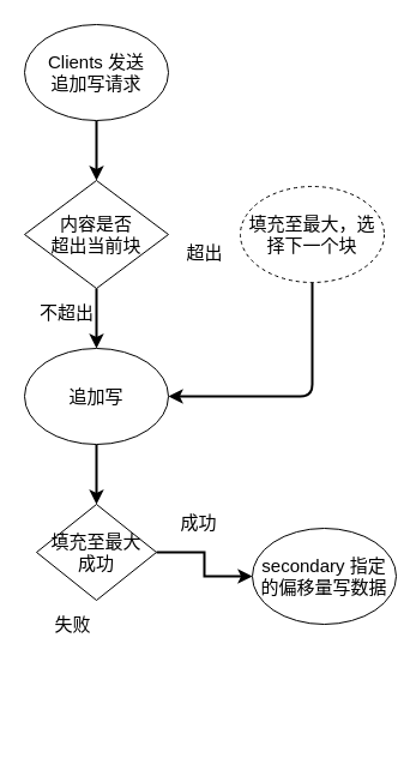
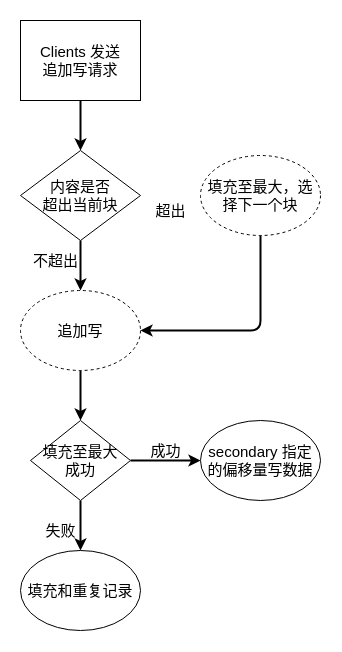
- <mxCell id="18" value="&lt;font style=&quot;font-size: 15px&quot;&gt;Clients 发送&lt;br&gt;追加写请求&lt;/font&gt;" style="ellipse;whiteSpace=wrap;html=1;" vertex="1" parent="1"><mxGeometry x="20" y="20" width="120" height="80" as="geometry" /></mxCell>
+ <mxCell id="18" value="&lt;font style=&quot;font-size: 15px&quot;&gt;Clients 发送&lt;br&gt;追加写请求&lt;/font&gt;" style="whiteSpace=wrap;html=1;rounded=0;" vertex="1" parent="1"><mxGeometry x="20" y="20" width="120" height="80" as="geometry" /></mxCell>
- <mxCell id="3" value="&lt;font style=&quot;font-size: 15px&quot;&gt;追加写&lt;/font&gt;" style="ellipse;whiteSpace=wrap;html=1;" vertex="1" parent="1"><mxGeometry x="20" y="290" width="120" height="80" as="geometry" /></mxCell>
+ <mxCell id="3" value="&lt;font style=&quot;font-size: 15px&quot;&gt;追加写&lt;/font&gt;" style="ellipse;whiteSpace=wrap;html=1;dashed=1;" vertex="1" parent="1"><mxGeometry x="20" y="290" width="120" height="80" as="geometry" /></mxCell>
- <mxCell id="16" value="&lt;font style=&quot;font-size: 15px&quot;&gt;成功&lt;/font&gt;" style="text;html=1;align=center;verticalAlign=middle;resizable=0;points=[];autosize=1;" vertex="1" parent="1"><mxGeometry x="140" y="425" width="50" height="20" as="geometry" /></mxCell>
+ <mxCell id="16" value="&lt;font style=&quot;font-size: 15px&quot;&gt;成功&lt;/font&gt;" style="text;html=1;align=center;verticalAlign=middle;resizable=0;points=[];autosize=1;" vertex="1" parent="1"><mxGeometry x="140" y="440" width="50" height="20" as="geometry" /></mxCell>
- <mxCell id="15" value="&lt;font style=&quot;font-size: 15px&quot;&gt;secondary 指定的偏移量写数据&lt;/font&gt;" style="ellipse;whiteSpace=wrap;html=1;" vertex="1" parent="1"><mxGeometry x="210" y="440" width="120" height="80" as="geometry" /></mxCell>
+ <mxCell id="15" value="&lt;font style=&quot;font-size: 15px&quot;&gt;secondary 指定的偏移量写数据&lt;/font&gt;" style="ellipse;whiteSpace=wrap;html=1;" vertex="1" parent="1"><mxGeometry x="200" y="420" width="120" height="80" as="geometry" /></mxCell>
- <mxCell id="8" value="&lt;font style=&quot;font-size: 15px&quot;&gt;失败&lt;/font&gt;" style="text;html=1;align=center;verticalAlign=middle;resizable=0;points=[];autosize=1;" vertex="1" parent="1"><mxGeometry x="35" y="510" width="50" height="20" as="geometry" /></mxCell>
+ <mxCell id="8" value="&lt;font style=&quot;font-size: 15px&quot;&gt;失败&lt;/font&gt;" style="text;html=1;align=center;verticalAlign=middle;resizable=0;points=[];autosize=1;" vertex="1" parent="1"><mxGeometry x="35" y="520" width="50" height="20" as="geometry" /></mxCell>
+ <mxCell id="4" value="" style="edgeStyle=orthogonalEdgeStyle;rounded=0;orthogonalLoop=1;jettySize=auto;html=1;strokeWidth=2;" edge="1" parent="1" source="6" target="7"><mxGeometry relative="1" as="geometry" /></mxCell>
+ <mxCell id="7" value="&lt;font style=&quot;font-size: 15px&quot;&gt;填充和重复记录&lt;/font&gt;" style="ellipse;whiteSpace=wrap;html=1;" vertex="1" parent="1"><mxGeometry x="20" y="550" width="120" height="80" as="geometry" /></mxCell>
